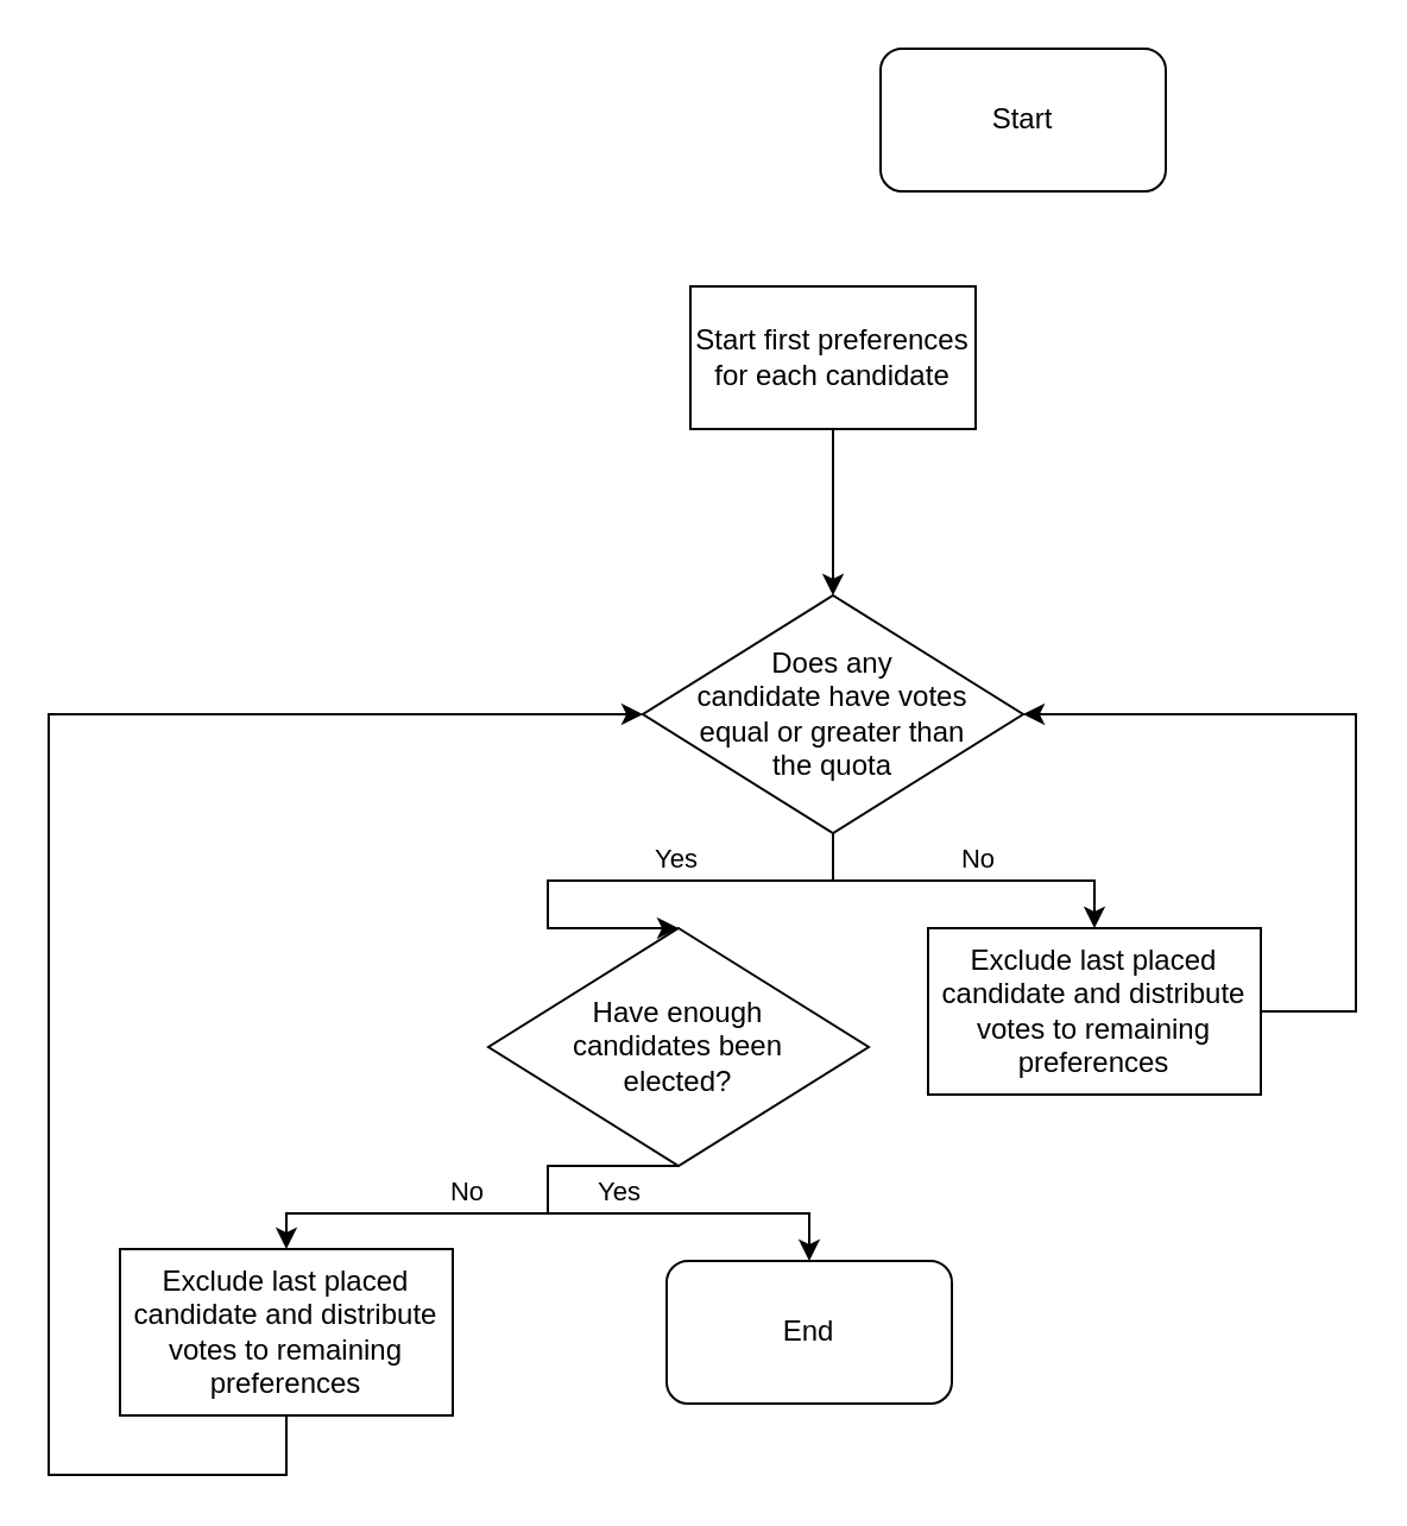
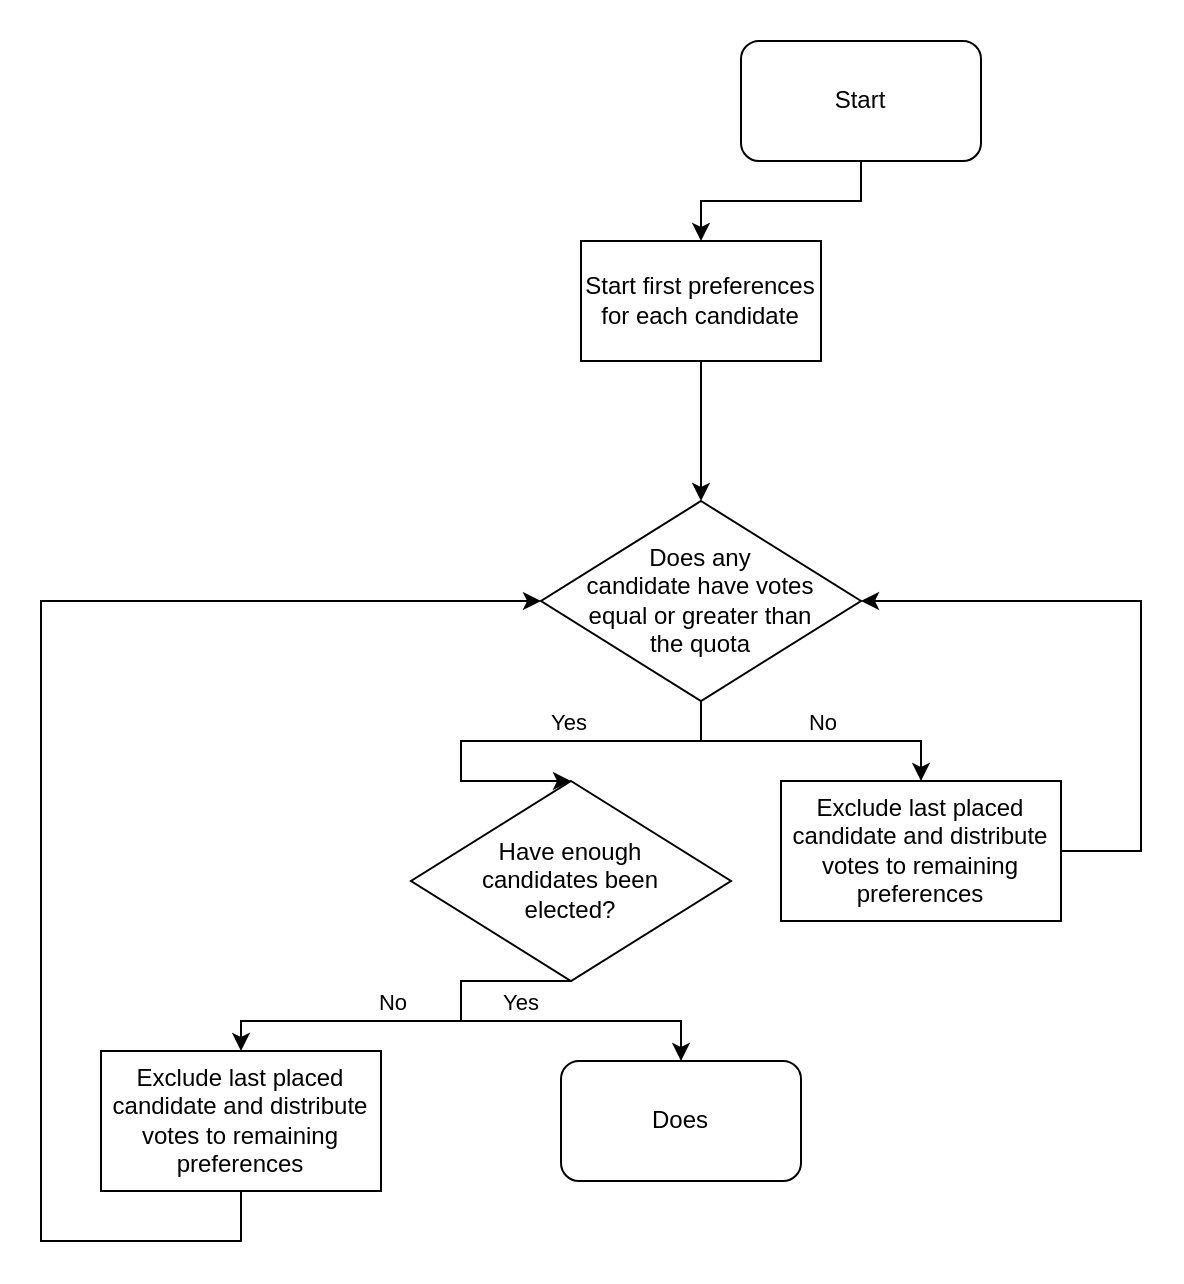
+ <mxCell id="2" value="" style="edgeStyle=orthogonalEdgeStyle;rounded=0;orthogonalLoop=1;jettySize=auto;html=1;" edge="1" parent="1" source="3" target="5"><mxGeometry relative="1" as="geometry" /></mxCell>
- <mxCell id="18" value="End" style="rounded=1;whiteSpace=wrap;html=1;" vertex="1" parent="1"><mxGeometry x="280" y="530" width="120" height="60" as="geometry" /></mxCell>
+ <mxCell id="18" value="Does" style="rounded=1;whiteSpace=wrap;html=1;" vertex="1" parent="1"><mxGeometry x="280" y="530" width="120" height="60" as="geometry" /></mxCell>
